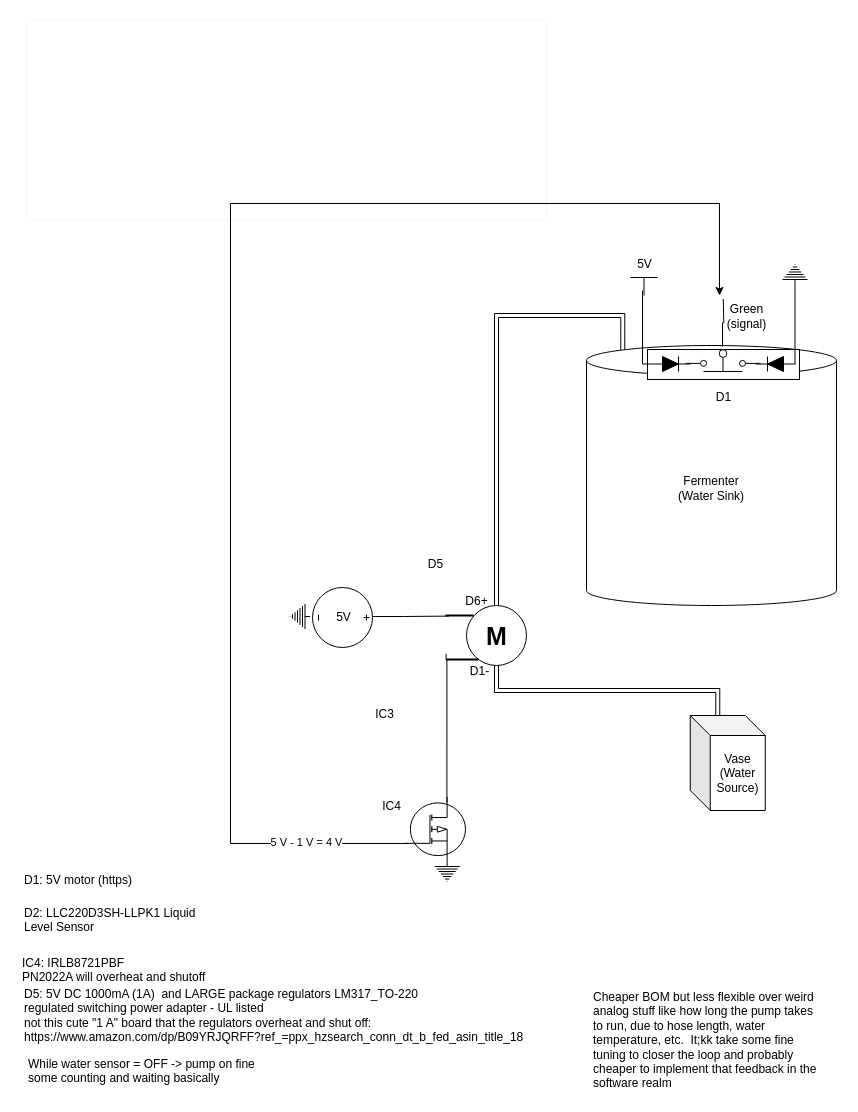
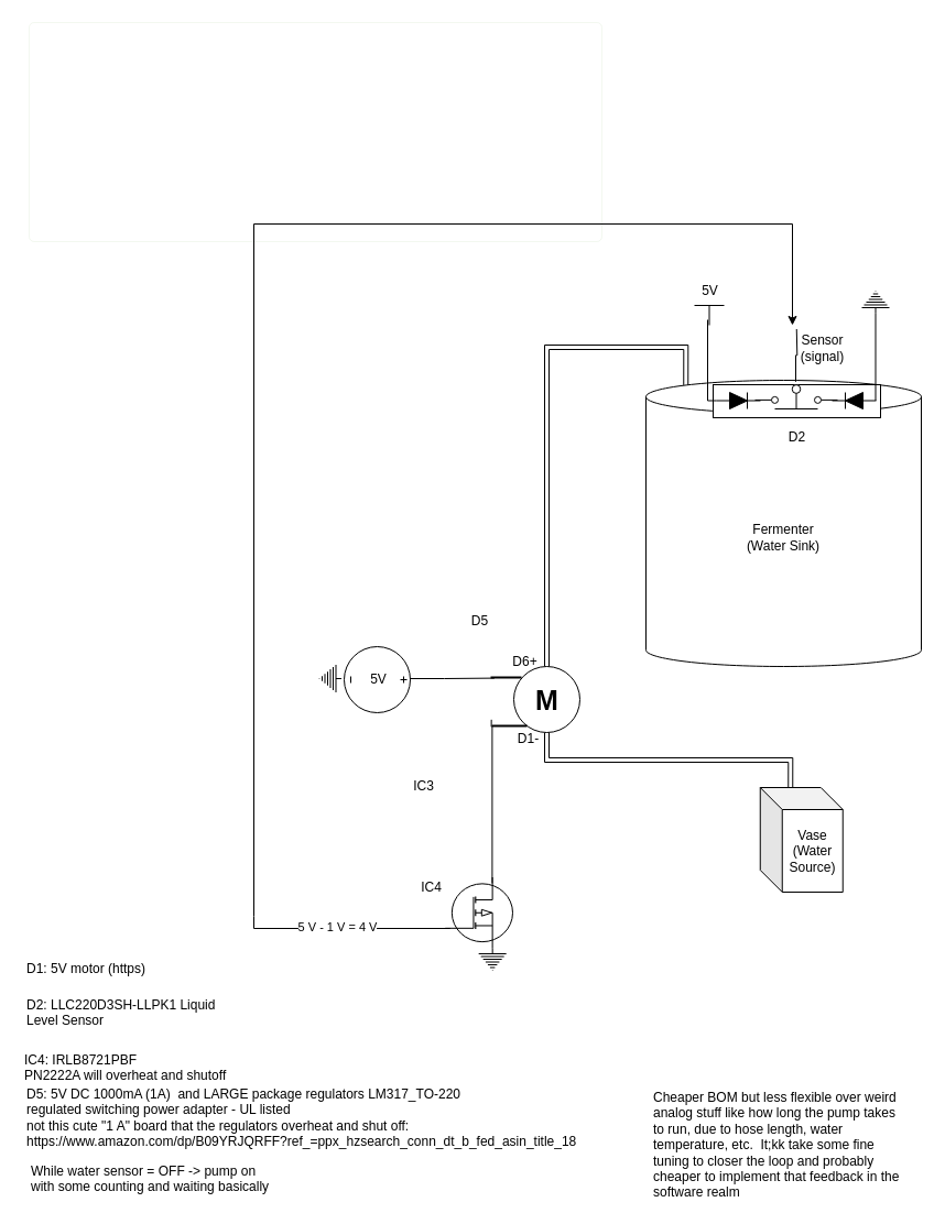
- <mxCell id="33" value="Green&lt;br&gt;(signal)" style="text;html=1;align=center;verticalAlign=middle;resizable=0;points=[];autosize=1;strokeColor=none;fillColor=none;fontSize=12;" parent="1" vertex="1"><mxGeometry x="717.75" y="295" width="57" height="41" as="geometry" /></mxCell>
+ <mxCell id="33" value="Sensor&lt;br&gt;(signal)" style="text;html=1;align=center;verticalAlign=middle;resizable=0;points=[];autosize=1;strokeColor=none;fillColor=none;fontSize=12;" parent="1" vertex="1"><mxGeometry x="717.75" y="295" width="57" height="41" as="geometry" /></mxCell>
- <mxCell id="19" value="D1" style="text;html=1;align=center;verticalAlign=middle;resizable=0;points=[];autosize=1;strokeColor=none;fillColor=none;" parent="1" vertex="1"><mxGeometry x="706.75" y="384" width="33" height="26" as="geometry" /></mxCell>
+ <mxCell id="19" value="D2" style="text;html=1;align=center;verticalAlign=middle;resizable=0;points=[];autosize=1;strokeColor=none;fillColor=none;" parent="1" vertex="1"><mxGeometry x="706.75" y="384" width="33" height="26" as="geometry" /></mxCell>
- <mxCell id="10" value="&lt;div style=&quot;&quot;&gt;IC4:&amp;nbsp;IRLB8721PBF&lt;/div&gt;&lt;div style=&quot;&quot;&gt;PN2022A will overheat and shutoff&lt;/div&gt;" style="text;whiteSpace=wrap;html=1;align=left;" parent="1" vertex="1"><mxGeometry x="20" y="948.5" width="230" height="40" as="geometry" /></mxCell>
+ <mxCell id="10" value="&lt;div style=&quot;&quot;&gt;IC4:&amp;nbsp;IRLB8721PBF&lt;/div&gt;&lt;div style=&quot;&quot;&gt;PN2222A will overheat and shutoff&lt;/div&gt;" style="text;whiteSpace=wrap;html=1;align=left;" parent="1" vertex="1"><mxGeometry x="20" y="948.5" width="230" height="40" as="geometry" /></mxCell>
- <mxCell id="38" value="While water sensor = OFF -&amp;gt; pump on fine some counting and waiting basically" style="text;whiteSpace=wrap;html=1;" parent="1" vertex="1"><mxGeometry x="26" y="1049.5" width="230" height="40" as="geometry" /></mxCell>
+ <mxCell id="38" value="While water sensor = OFF -&amp;gt; pump on with some counting and waiting basically" style="text;whiteSpace=wrap;html=1;" parent="1" vertex="1"><mxGeometry x="26" y="1049.5" width="230" height="40" as="geometry" /></mxCell>
